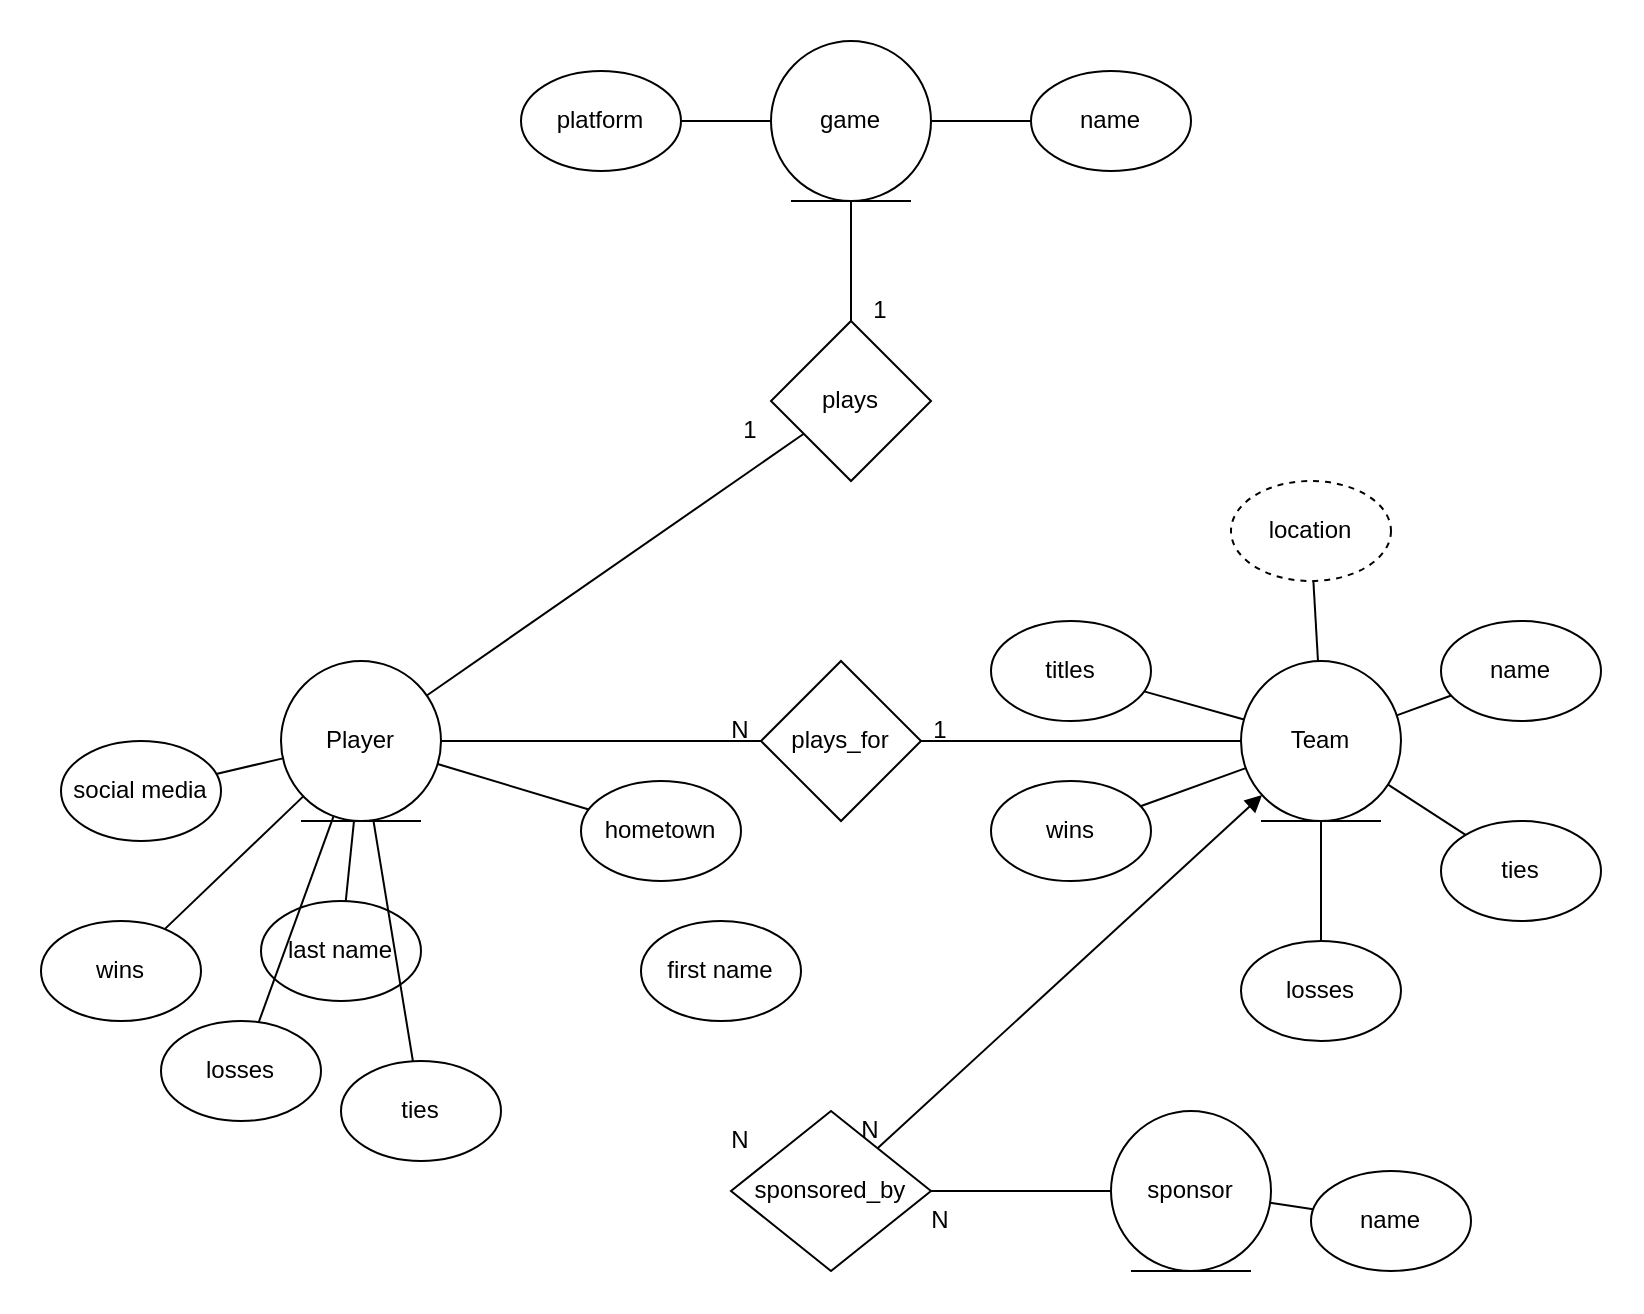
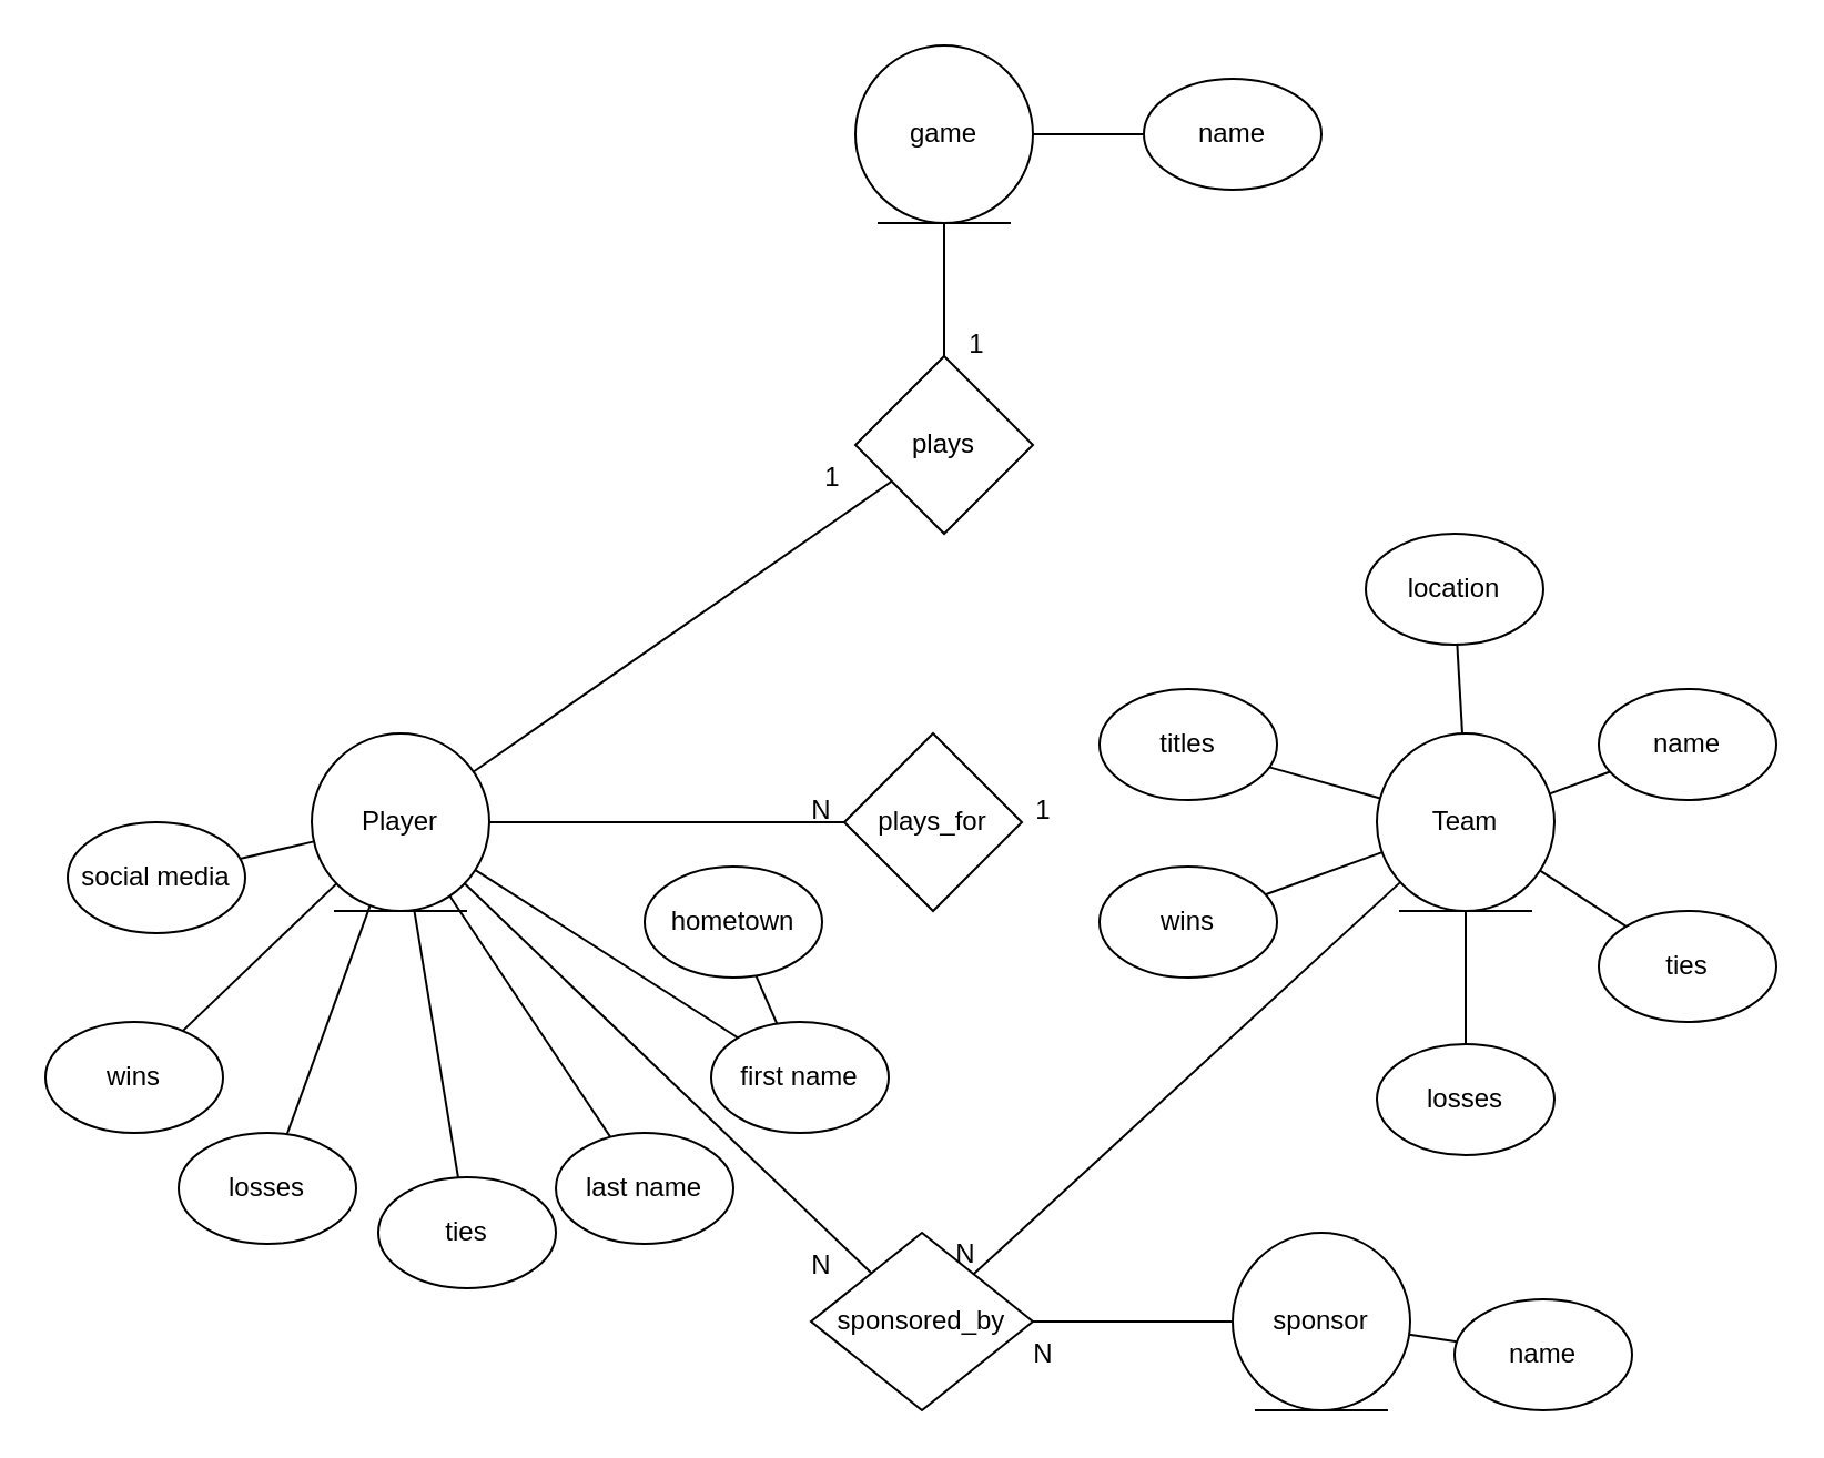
- <mxCell id="53" value="platform" style="ellipse;whiteSpace=wrap;html=1;" vertex="1" parent="1"><mxGeometry x="260" y="35" width="80" height="50" as="geometry" /></mxCell>
- <mxCell id="54" value="" style="endArrow=none;html=1;rounded=0;" edge="1" parent="1" source="53" target="45"><mxGeometry width="50" height="50" relative="1" as="geometry"><mxPoint x="265" y="250" as="sourcePoint" /><mxPoint x="315" y="200" as="targetPoint" /></mxGeometry></mxCell>
- <mxCell id="20" value="location" style="ellipse;whiteSpace=wrap;html=1;dashed=1;" vertex="1" parent="1"><mxGeometry x="615" y="240" width="80" height="50" as="geometry" /></mxCell>
+ <mxCell id="20" value="location" style="ellipse;whiteSpace=wrap;html=1;" vertex="1" parent="1"><mxGeometry x="615" y="240" width="80" height="50" as="geometry" /></mxCell>
- <mxCell id="6" value="" style="endArrow=none;html=1;rounded=0;entryX=0;entryY=0.5;entryDx=0;entryDy=0;exitX=1;exitY=0.5;exitDx=0;exitDy=0;" edge="1" parent="1" source="4" target="3"><mxGeometry width="50" height="50" relative="1" as="geometry"><mxPoint x="520" y="490" as="sourcePoint" /><mxPoint x="570" y="440" as="targetPoint" /></mxGeometry></mxCell>
- <mxCell id="22" value="" style="endArrow=none;html=1;rounded=0;" edge="1" parent="1" source="15" target="2"><mxGeometry width="50" height="50" relative="1" as="geometry"><mxPoint x="370" y="540" as="sourcePoint" /><mxPoint x="420" y="490" as="targetPoint" /></mxGeometry></mxCell>
+ <mxCell id="22" value="" style="endArrow=none;html=1;rounded=0;" edge="1" parent="1" source="15" target="9"><mxGeometry width="50" height="50" relative="1" as="geometry"><mxPoint x="370" y="540" as="sourcePoint" /><mxPoint x="420" y="490" as="targetPoint" /></mxGeometry></mxCell>
- <mxCell id="41" value="" style="endArrow=block;html=1;rounded=0;" edge="1" parent="1" source="38" target="3"><mxGeometry width="50" height="50" relative="1" as="geometry"><mxPoint x="265" y="480" as="sourcePoint" /><mxPoint x="315" y="430" as="targetPoint" /></mxGeometry></mxCell>
+ <mxCell id="41" value="" style="endArrow=none;html=1;rounded=0;" edge="1" parent="1" source="38" target="3"><mxGeometry width="50" height="50" relative="1" as="geometry"><mxPoint x="265" y="480" as="sourcePoint" /><mxPoint x="315" y="430" as="targetPoint" /></mxGeometry></mxCell>
+ <mxCell id="23" value="" style="endArrow=none;html=1;rounded=0;" edge="1" parent="1" source="2" target="9"><mxGeometry width="50" height="50" relative="1" as="geometry"><mxPoint x="370" y="540" as="sourcePoint" /><mxPoint x="420" y="490" as="targetPoint" /></mxGeometry></mxCell>
- <mxCell id="10" value="last name" style="ellipse;whiteSpace=wrap;html=1;" vertex="1" parent="1"><mxGeometry x="130" y="450" width="80" height="50" as="geometry" /></mxCell>
+ <mxCell id="10" value="last name" style="ellipse;whiteSpace=wrap;html=1;" vertex="1" parent="1"><mxGeometry x="250" y="510" width="80" height="50" as="geometry" /></mxCell>
+ <mxCell id="40" value="" style="endArrow=none;html=1;rounded=0;" edge="1" parent="1" source="2" target="38"><mxGeometry width="50" height="50" relative="1" as="geometry"><mxPoint x="265" y="480" as="sourcePoint" /><mxPoint x="315" y="430" as="targetPoint" /></mxGeometry></mxCell>
